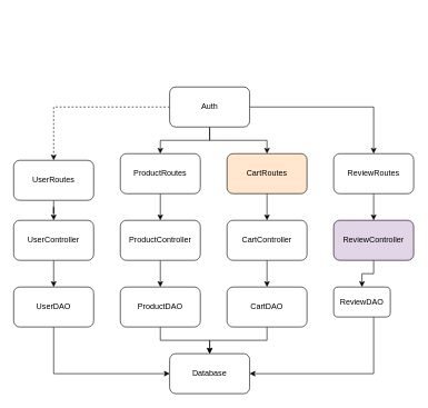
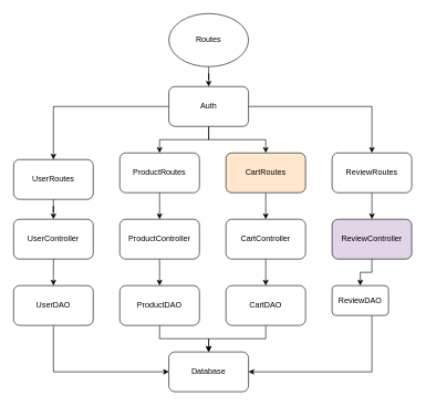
+ <mxCell id="3" value="Routes" style="ellipse;whiteSpace=wrap;html=1;" vertex="1" parent="1"><mxGeometry x="254" y="20" width="120" height="80" as="geometry" /></mxCell>
+ <mxCell id="2" value="" style="edgeStyle=orthogonalEdgeStyle;rounded=0;orthogonalLoop=1;jettySize=auto;html=1;" edge="1" parent="1" source="3" target="8"><mxGeometry relative="1" as="geometry" /></mxCell>
- <mxCell id="4" style="edgeStyle=orthogonalEdgeStyle;rounded=0;orthogonalLoop=1;jettySize=auto;html=1;entryX=0.5;entryY=0;entryDx=0;entryDy=0;dashed=1;" edge="1" parent="1" source="8" target="10"><mxGeometry relative="1" as="geometry" /></mxCell>
+ <mxCell id="4" style="edgeStyle=orthogonalEdgeStyle;rounded=0;orthogonalLoop=1;jettySize=auto;html=1;entryX=0.5;entryY=0;entryDx=0;entryDy=0;" edge="1" parent="1" source="8" target="10"><mxGeometry relative="1" as="geometry" /></mxCell>
